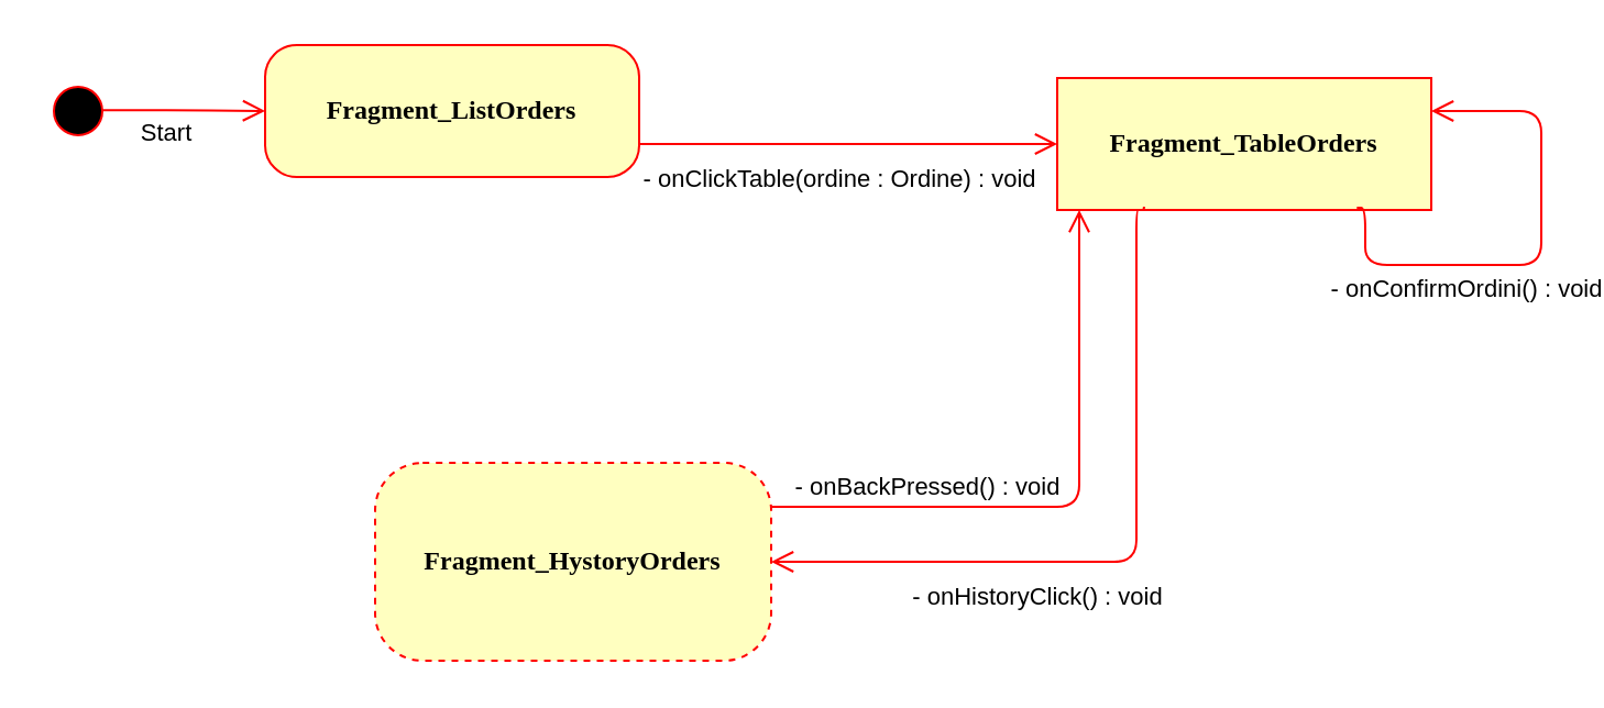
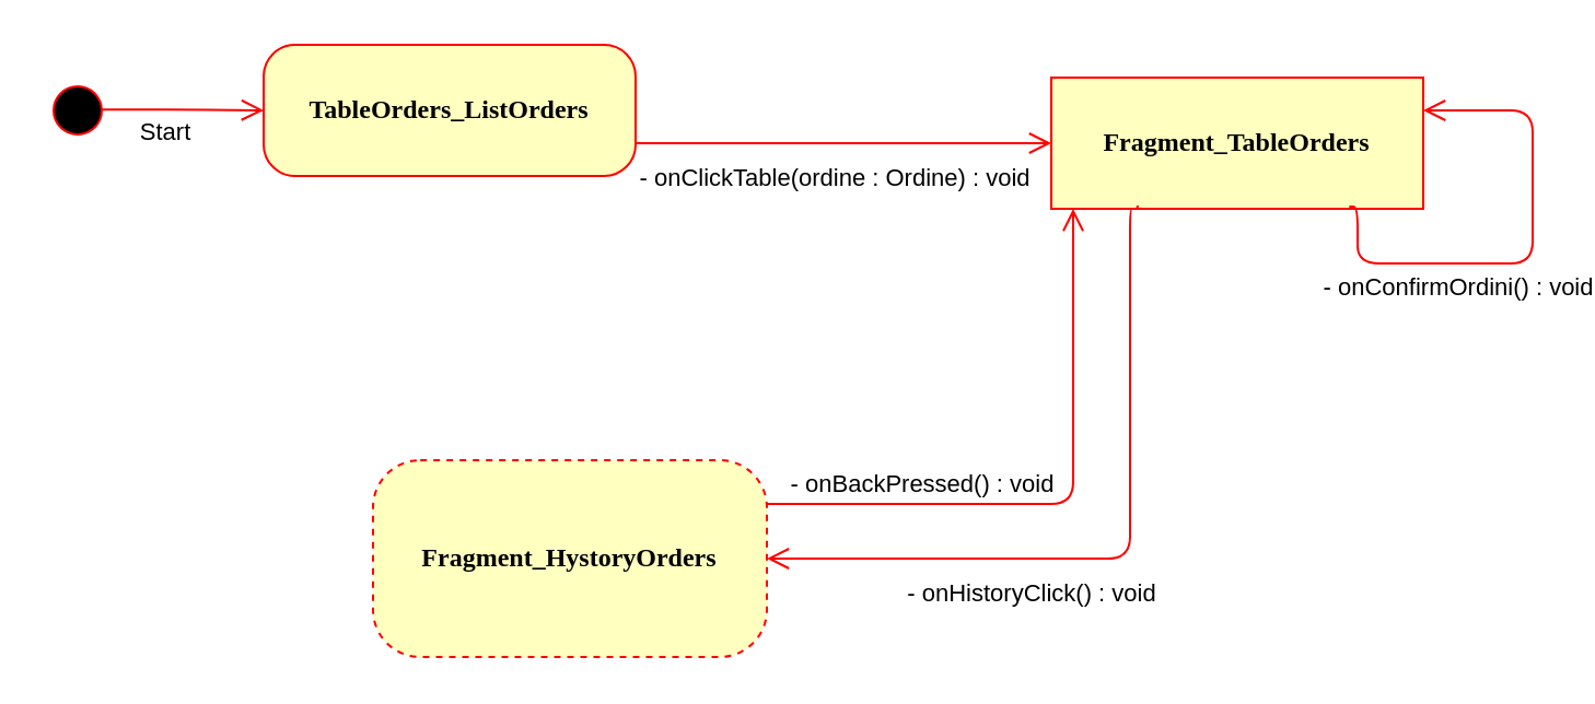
- <mxCell id="5" value="Fragment_ListOrders" style="rounded=1;whiteSpace=wrap;html=1;arcSize=24;fillColor=#ffffc0;strokeColor=#ff0000;shadow=0;comic=0;labelBackgroundColor=none;fontFamily=Verdana;fontSize=12;fontColor=#000000;align=center;fontStyle=1" parent="1" vertex="1"><mxGeometry x="120" y="20" width="170" height="60" as="geometry" /></mxCell>
+ <mxCell id="5" value="TableOrders_ListOrders" style="rounded=1;whiteSpace=wrap;html=1;arcSize=24;fillColor=#ffffc0;strokeColor=#ff0000;shadow=0;comic=0;labelBackgroundColor=none;fontFamily=Verdana;fontSize=12;fontColor=#000000;align=center;fontStyle=1" parent="1" vertex="1"><mxGeometry x="120" y="20" width="170" height="60" as="geometry" /></mxCell>
